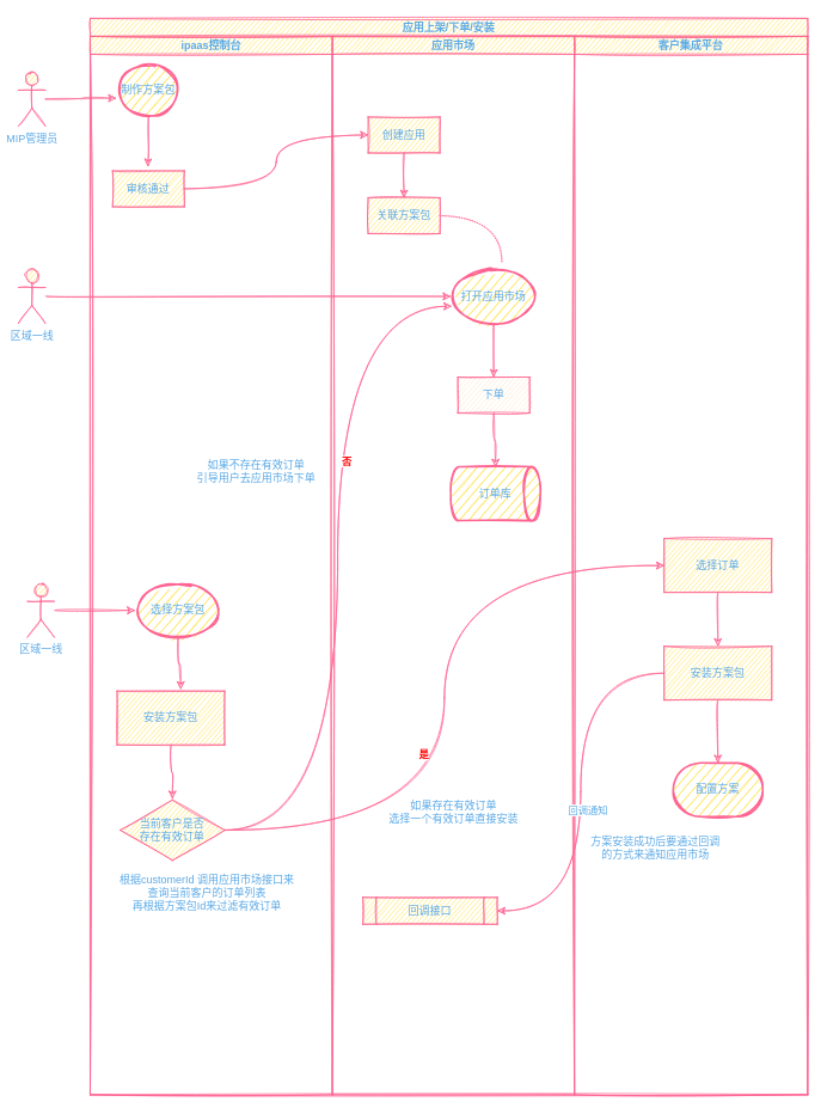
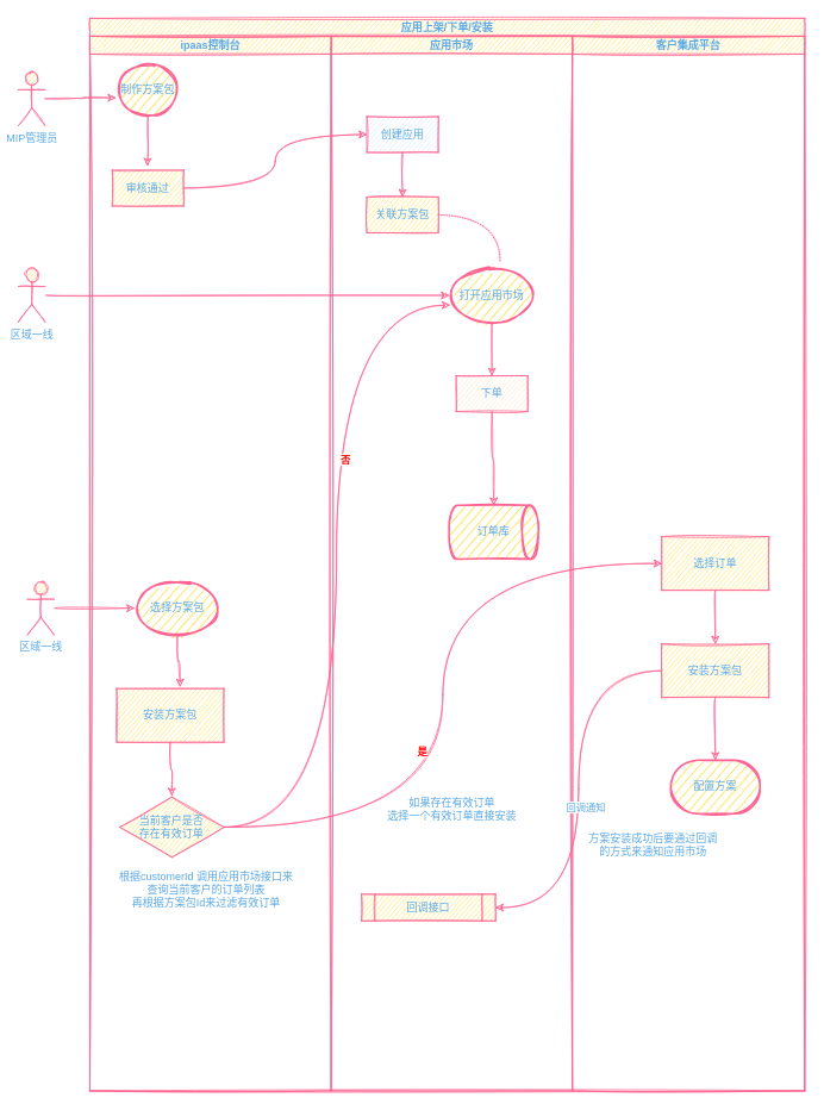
- <mxCell id="16" value="创建应用" style="whiteSpace=wrap;html=1;sketch=1;fillColor=#FFE45E;strokeColor=#FF6392;fontColor=#5AA9E6;" vertex="1" parent="14"><mxGeometry x="40" y="90" width="80" height="40" as="geometry" /></mxCell>
+ <mxCell id="16" value="创建应用" style="whiteSpace=wrap;html=1;sketch=1;fillColor=#dae8fc;strokeColor=#FF6392;fontColor=#5AA9E6;" vertex="1" parent="14"><mxGeometry x="40" y="90" width="80" height="40" as="geometry" /></mxCell>
- <mxCell id="12" value="如果不存在有效订单 &lt;br&gt;引导用户去应用市场下单" style="text;html=1;align=center;verticalAlign=middle;resizable=0;points=[];autosize=1;strokeColor=none;fillColor=none;fontColor=#5AA9E6;" vertex="1" parent="3"><mxGeometry x="110" y="470" width="150" height="30" as="geometry" /></mxCell>
- <mxCell id="23" value="订单库" style="strokeWidth=2;html=1;shape=mxgraph.flowchart.direct_data;whiteSpace=wrap;rounded=0;sketch=1;fillColor=#FFE45E;strokeColor=#FF6392;fontColor=#5AA9E6;" vertex="1" parent="14"><mxGeometry x="132" y="480" width="100" height="60" as="geometry" /></mxCell>
+ <mxCell id="23" value="订单库" style="strokeWidth=2;html=1;shape=mxgraph.flowchart.direct_data;whiteSpace=wrap;rounded=0;sketch=1;fillColor=#FFE45E;strokeColor=#FF6392;fontColor=#5AA9E6;" vertex="1" parent="14"><mxGeometry x="132" y="525" width="100" height="60" as="geometry" /></mxCell>
